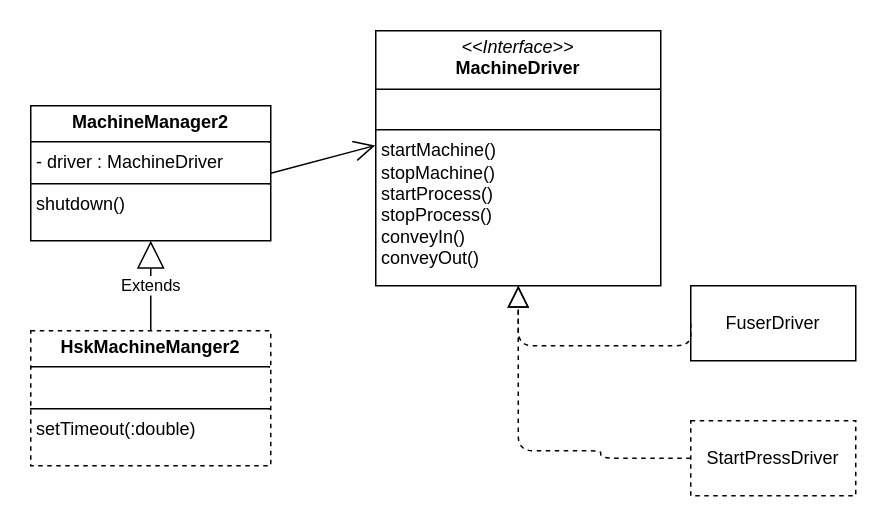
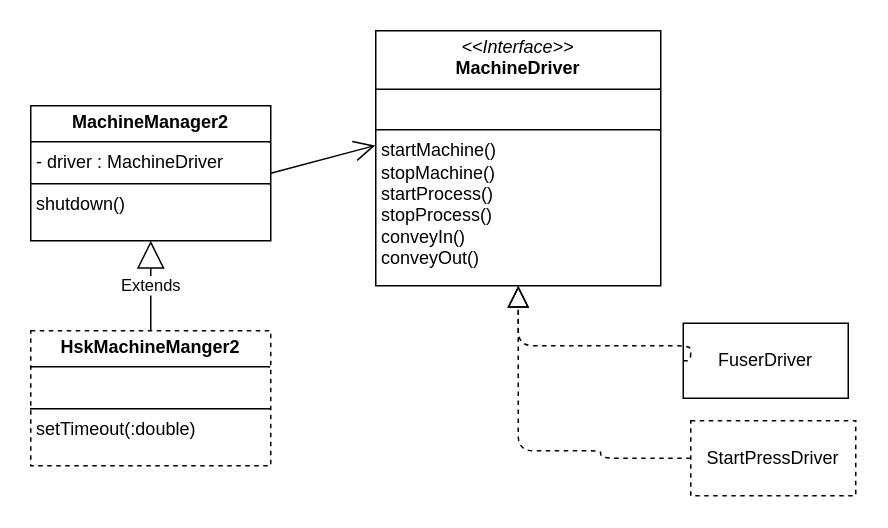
- <mxCell id="4" value="FuserDriver" style="html=1;whiteSpace=wrap;" parent="1" vertex="1"><mxGeometry x="460" y="190" width="110" height="50" as="geometry" /></mxCell>
+ <mxCell id="4" value="FuserDriver" style="html=1;whiteSpace=wrap;" parent="1" vertex="1"><mxGeometry x="455" y="215" width="110" height="50" as="geometry" /></mxCell>
